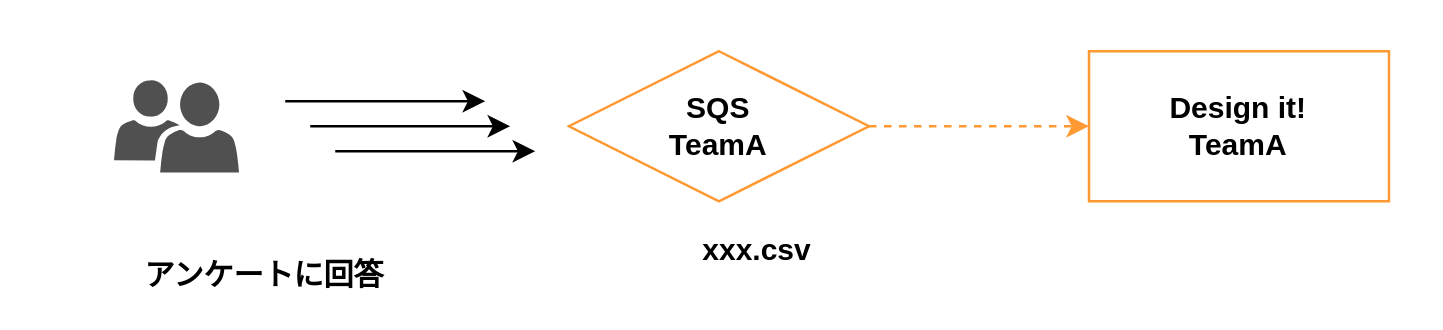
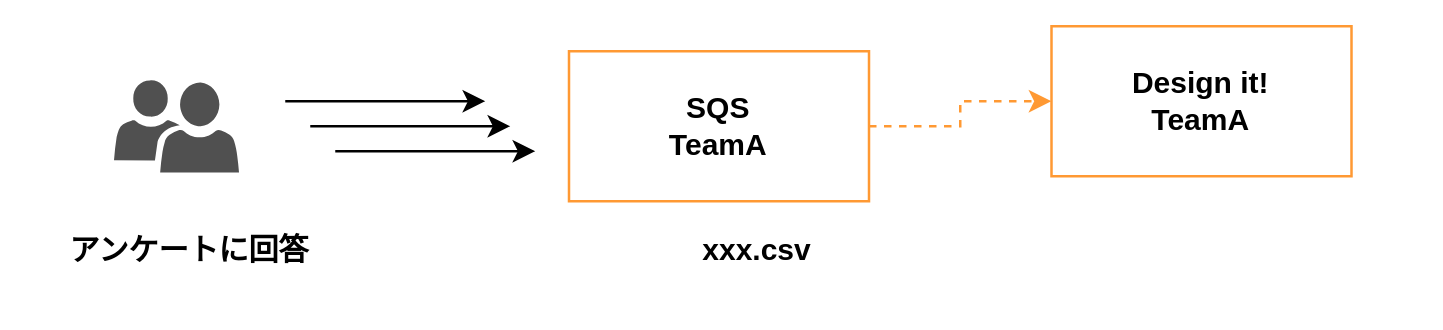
- <mxCell id="3" value="&lt;b&gt;SQS&lt;br&gt;TeamA&lt;br&gt;&lt;/b&gt;" style="rhombus;whiteSpace=wrap;html=1;strokeColor=#FF9933;" vertex="1" parent="1"><mxGeometry x="227" y="20" width="120" height="60" as="geometry" /></mxCell>
+ <mxCell id="3" value="&lt;b&gt;SQS&lt;br&gt;TeamA&lt;br&gt;&lt;/b&gt;" style="rounded=0;whiteSpace=wrap;html=1;strokeColor=#FF9933;" vertex="1" parent="1"><mxGeometry x="227" y="20" width="120" height="60" as="geometry" /></mxCell>
- <mxCell id="4" value="&lt;b&gt;Design it!&lt;br&gt;TeamA&lt;br&gt;&lt;/b&gt;" style="rounded=0;whiteSpace=wrap;html=1;strokeColor=#FF9933;" vertex="1" parent="1"><mxGeometry x="435" y="20" width="120" height="60" as="geometry" /></mxCell>
+ <mxCell id="4" value="&lt;b&gt;Design it!&lt;br&gt;TeamA&lt;br&gt;&lt;/b&gt;" style="rounded=0;whiteSpace=wrap;html=1;strokeColor=#FF9933;" vertex="1" parent="1"><mxGeometry x="420" y="10" width="120" height="60" as="geometry" /></mxCell>
- <mxCell id="9" value="&lt;b&gt;アンケートに回答&lt;/b&gt;" style="text;html=1;align=center;verticalAlign=middle;resizable=0;points=[];;autosize=1;" vertex="1" parent="1"><mxGeometry x="50" y="100" width="110" height="20" as="geometry" /></mxCell>
+ <mxCell id="9" value="&lt;b&gt;アンケートに回答&lt;/b&gt;" style="text;html=1;align=center;verticalAlign=middle;resizable=0;points=[];;autosize=1;" vertex="1" parent="1"><mxGeometry x="20" y="90" width="110" height="20" as="geometry" /></mxCell>
